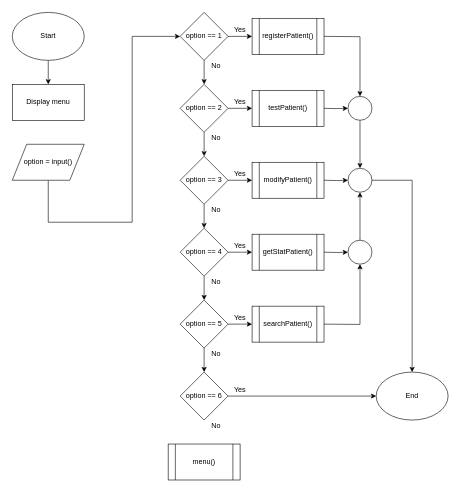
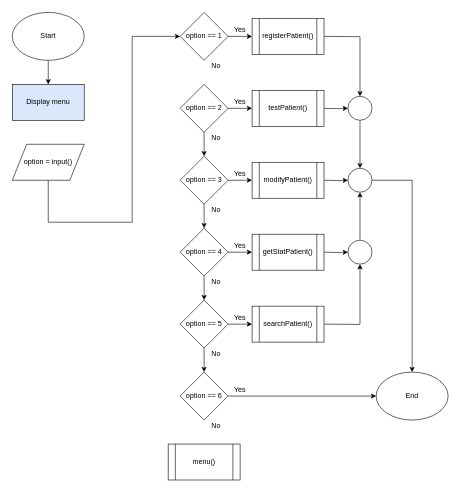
- <mxCell id="7" value="" style="edgeStyle=orthogonalEdgeStyle;rounded=0;orthogonalLoop=1;jettySize=auto;html=1;" parent="1" source="9" target="12" edge="1"><mxGeometry relative="1" as="geometry" /></mxCell>
- <mxCell id="4" value="Display menu" style="rounded=0;whiteSpace=wrap;html=1;" parent="1" vertex="1"><mxGeometry x="20" y="140" width="120" height="60" as="geometry" /></mxCell>
+ <mxCell id="4" value="Display menu" style="rounded=0;whiteSpace=wrap;html=1;fillColor=#dae8fc;" parent="1" vertex="1"><mxGeometry x="20" y="140" width="120" height="60" as="geometry" /></mxCell>
